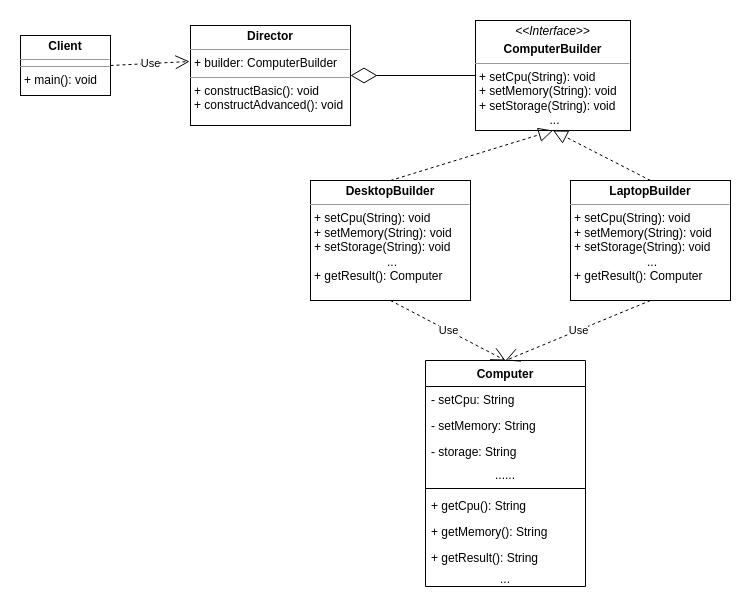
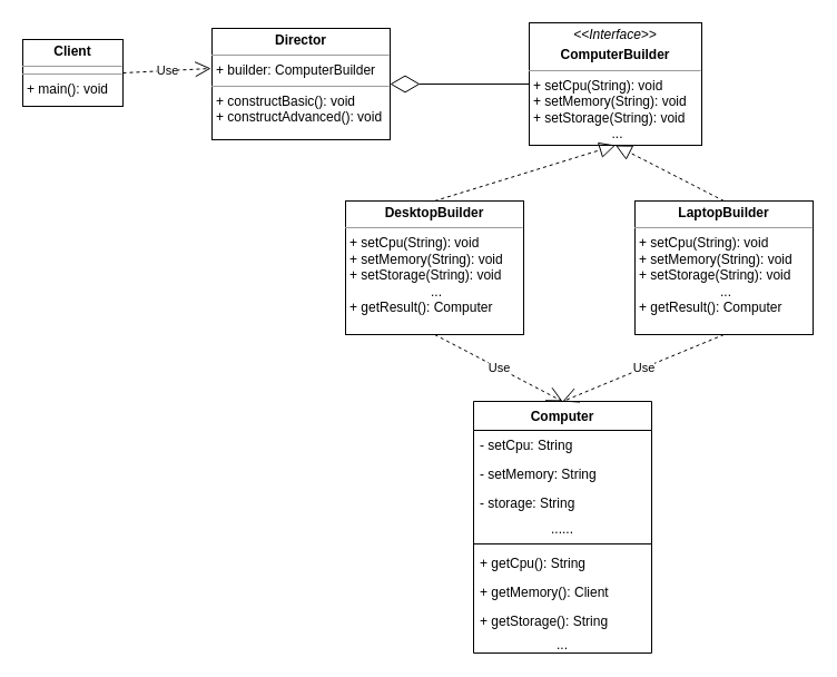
- <mxCell id="9" value="+ getMemory(): String" style="text;strokeColor=none;fillColor=none;align=left;verticalAlign=top;spacingLeft=4;spacingRight=4;overflow=hidden;rotatable=0;points=[[0,0.5],[1,0.5]];portConstraint=eastwest;" parent="2" vertex="1"><mxGeometry y="158" width="160" height="26" as="geometry" /></mxCell>
+ <mxCell id="9" value="+ getMemory(): Client" style="text;strokeColor=none;fillColor=none;align=left;verticalAlign=top;spacingLeft=4;spacingRight=4;overflow=hidden;rotatable=0;points=[[0,0.5],[1,0.5]];portConstraint=eastwest;" parent="2" vertex="1"><mxGeometry y="158" width="160" height="26" as="geometry" /></mxCell>
- <mxCell id="10" value="+ getResult(): String" style="text;strokeColor=none;fillColor=none;align=left;verticalAlign=top;spacingLeft=4;spacingRight=4;overflow=hidden;rotatable=0;points=[[0,0.5],[1,0.5]];portConstraint=eastwest;" parent="2" vertex="1"><mxGeometry y="184" width="160" height="26" as="geometry" /></mxCell>
+ <mxCell id="10" value="+ getStorage(): String" style="text;strokeColor=none;fillColor=none;align=left;verticalAlign=top;spacingLeft=4;spacingRight=4;overflow=hidden;rotatable=0;points=[[0,0.5],[1,0.5]];portConstraint=eastwest;" parent="2" vertex="1"><mxGeometry y="184" width="160" height="26" as="geometry" /></mxCell>
